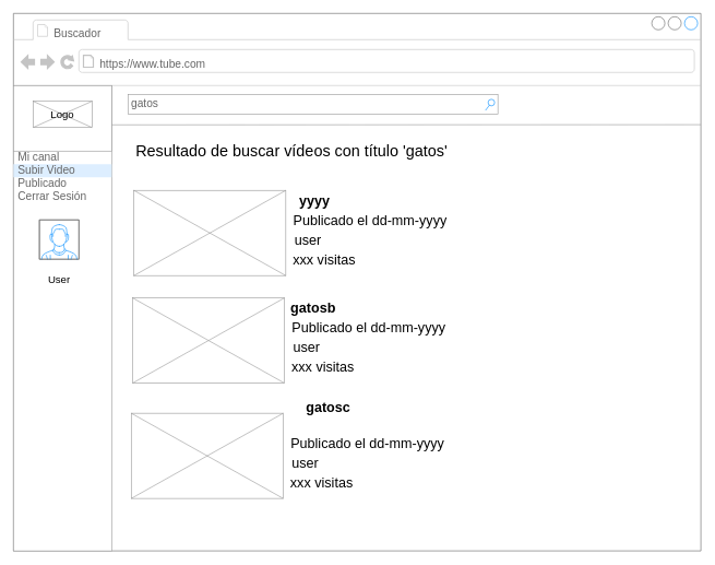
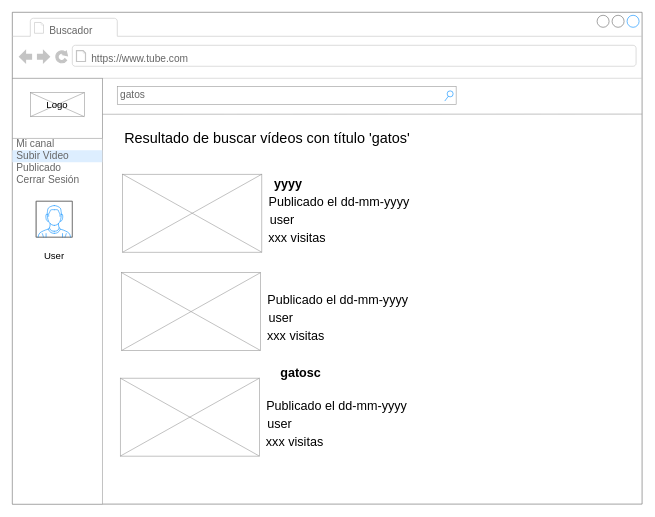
- <mxCell id="23" value="&lt;font style=&quot;font-size: 21px&quot;&gt;&lt;b style=&quot;font-size: 21px&quot;&gt;gatosb&lt;/b&gt;&lt;/font&gt;" style="text;html=1;strokeColor=none;fillColor=none;align=center;verticalAlign=middle;whiteSpace=wrap;rounded=0;fontStyle=0;fontSize=21;" vertex="1" parent="2"><mxGeometry x="418" y="434" width="80" height="30" as="geometry" /></mxCell>
